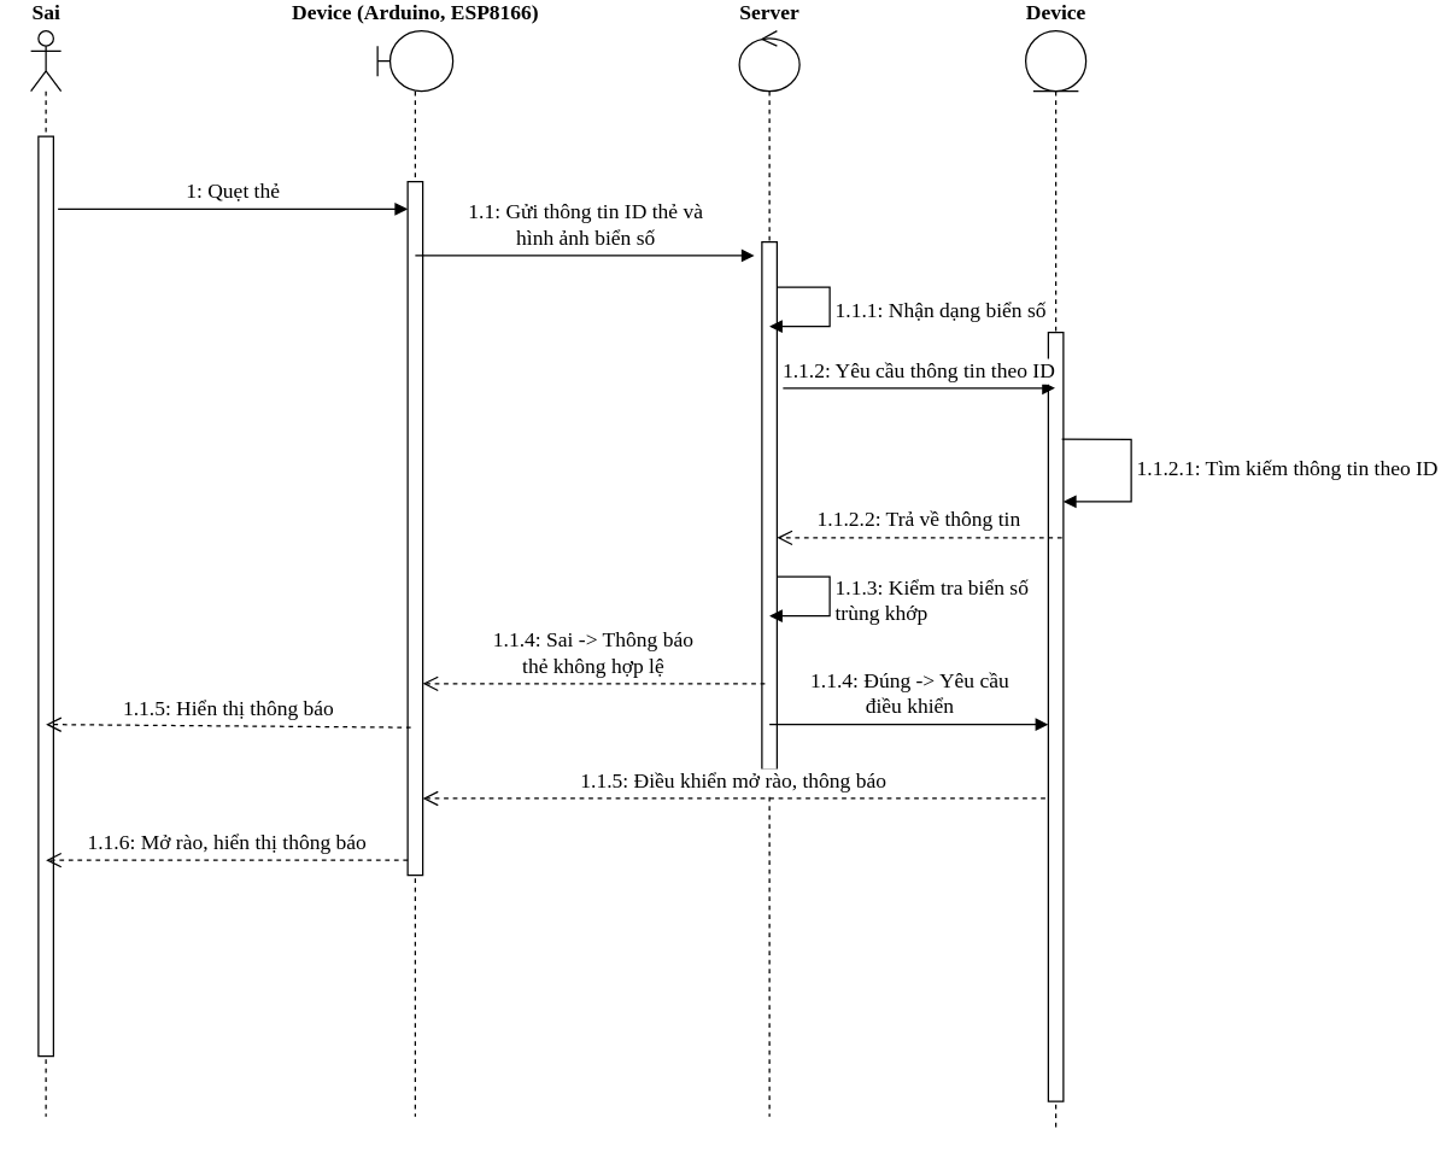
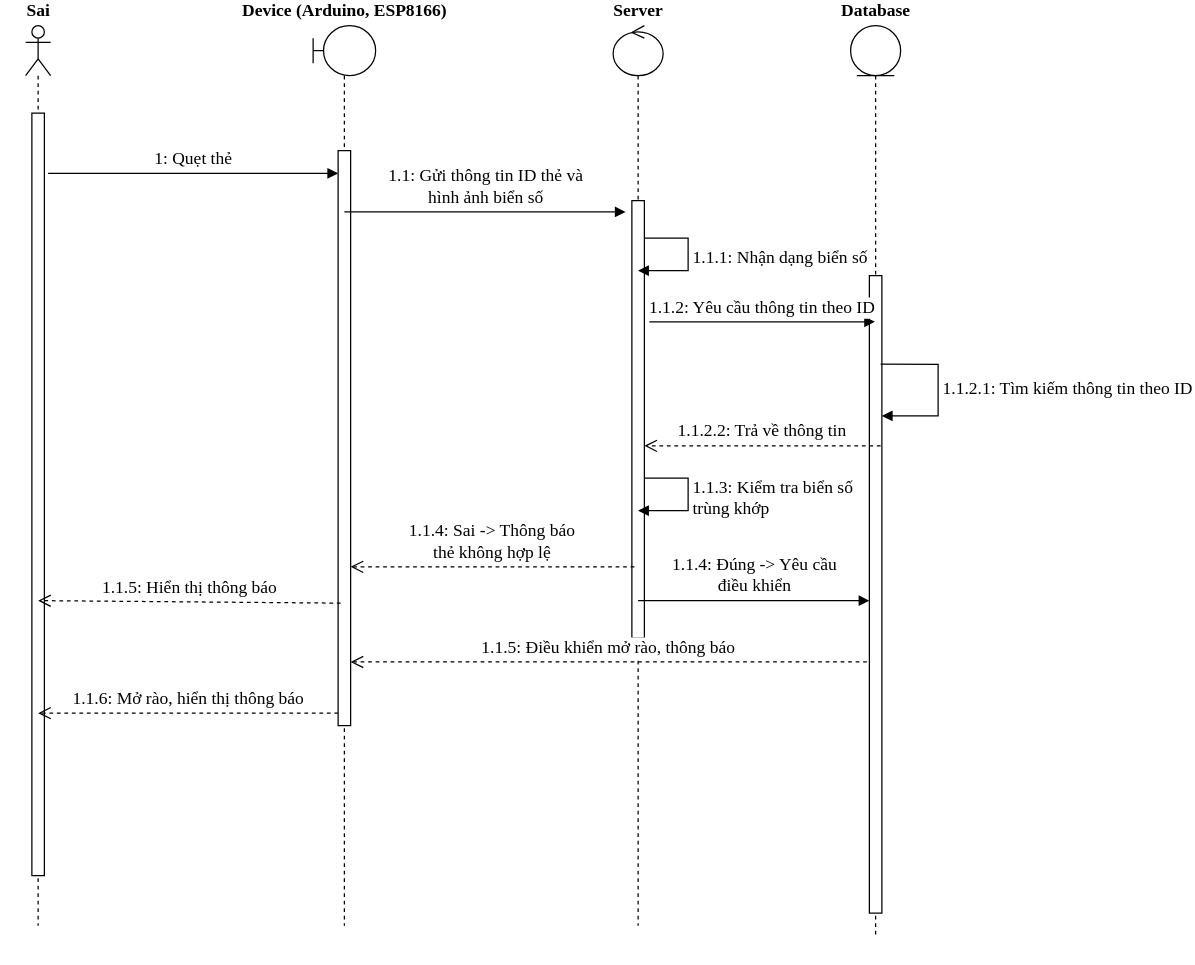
- <mxCell id="2" value="Device" style="shape=umlLifeline;participant=umlEntity;perimeter=lifelinePerimeter;html=1;container=1;collapsible=0;recursiveResize=0;verticalAlign=bottom;spacingTop=36;outlineConnect=0;strokeColor=#000000;strokeWidth=1;fillColor=#ffffff;fontFamily=Times New Roman;fontStyle=1;fontSize=14;horizontal=1;labelPosition=center;verticalLabelPosition=top;align=center;" parent="1" vertex="1"><mxGeometry x="680" y="20" width="40" height="730" as="geometry" /></mxCell>
+ <mxCell id="2" value="Database" style="shape=umlLifeline;participant=umlEntity;perimeter=lifelinePerimeter;html=1;container=1;collapsible=0;recursiveResize=0;verticalAlign=bottom;spacingTop=36;outlineConnect=0;strokeColor=#000000;strokeWidth=1;fillColor=#ffffff;fontFamily=Times New Roman;fontStyle=1;fontSize=14;horizontal=1;labelPosition=center;verticalLabelPosition=top;align=center;" parent="1" vertex="1"><mxGeometry x="680" y="20" width="40" height="730" as="geometry" /></mxCell>
